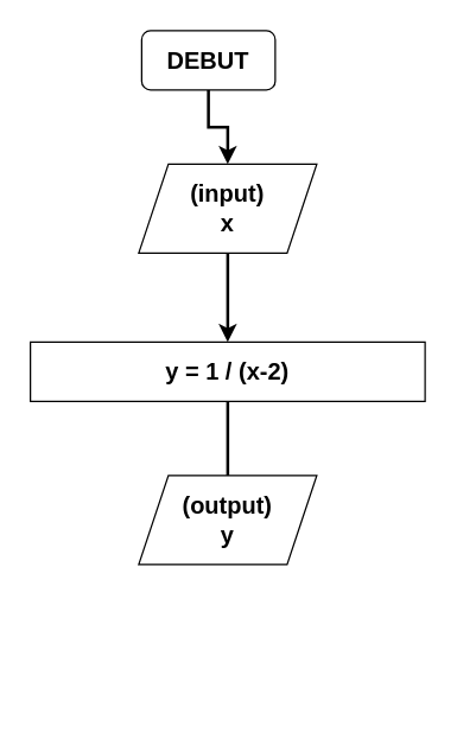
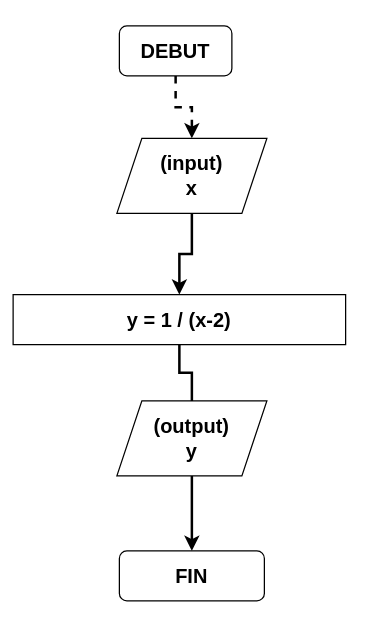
- <mxCell id="2" style="edgeStyle=orthogonalEdgeStyle;rounded=0;orthogonalLoop=1;jettySize=auto;html=1;exitX=0.5;exitY=1;exitDx=0;exitDy=0;entryX=0.5;entryY=0;entryDx=0;entryDy=0;fontSize=16;strokeWidth=2;" edge="1" parent="1" source="3" target="6"><mxGeometry relative="1" as="geometry" /></mxCell>
+ <mxCell id="2" style="edgeStyle=orthogonalEdgeStyle;rounded=0;orthogonalLoop=1;jettySize=auto;html=1;exitX=0.5;exitY=1;exitDx=0;exitDy=0;entryX=0.5;entryY=0;entryDx=0;entryDy=0;fontSize=16;strokeWidth=2;dashed=1;" edge="1" parent="1" source="3" target="6"><mxGeometry relative="1" as="geometry" /></mxCell>
- <mxCell id="8" value="&lt;b&gt;y = 1 / (x-2)&lt;/b&gt;" style="rounded=0;whiteSpace=wrap;html=1;fontSize=16;" vertex="1" parent="1"><mxGeometry x="20" y="230" width="266" height="40" as="geometry" /></mxCell>
+ <mxCell id="8" value="&lt;b&gt;y = 1 / (x-2)&lt;/b&gt;" style="rounded=0;whiteSpace=wrap;html=1;fontSize=16;" vertex="1" parent="1"><mxGeometry x="10" y="235" width="266" height="40" as="geometry" /></mxCell>
+ <mxCell id="9" style="edgeStyle=orthogonalEdgeStyle;rounded=0;orthogonalLoop=1;jettySize=auto;html=1;exitX=0.5;exitY=1;exitDx=0;exitDy=0;strokeWidth=2;fontSize=16;" edge="1" parent="1" source="10" target="4"><mxGeometry relative="1" as="geometry" /></mxCell>
+ <mxCell id="4" value="&lt;font style=&quot;font-size: 16px;&quot;&gt;&lt;b&gt;FIN&lt;/b&gt;&lt;/font&gt;" style="rounded=1;whiteSpace=wrap;html=1;" vertex="1" parent="1"><mxGeometry x="95" y="440" width="116" height="40" as="geometry" /></mxCell>
